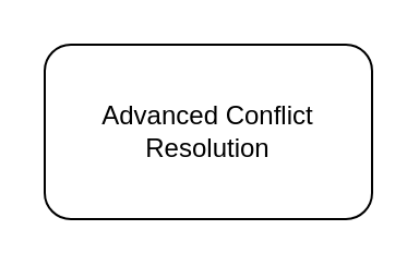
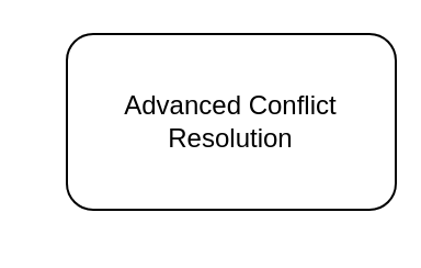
- <mxCell id="2" value="Advanced Conflict Resolution" style="rounded=1;whiteSpace=wrap;html=1;" vertex="1" parent="1"><mxGeometry x="20" y="20" width="150" height="80" as="geometry" /></mxCell>
+ <mxCell id="2" value="Advanced Conflict Resolution" style="rounded=1;whiteSpace=wrap;html=1;" vertex="1" parent="1"><mxGeometry x="30" y="15" width="150" height="80" as="geometry" /></mxCell>
